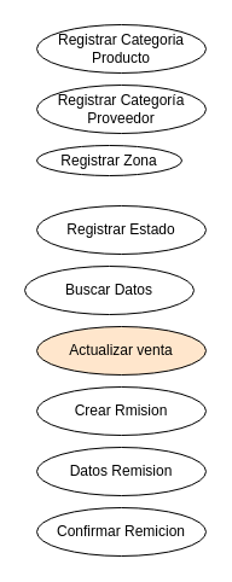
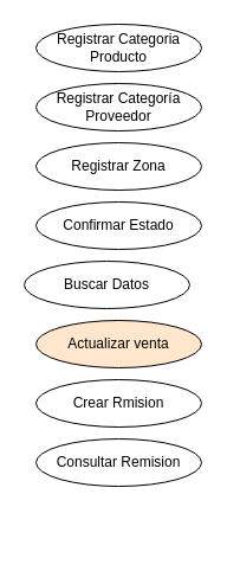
- <mxCell id="4" value="&lt;font style=&quot;vertical-align: inherit;&quot;&gt;&lt;font style=&quot;vertical-align: inherit;&quot;&gt;&lt;font style=&quot;vertical-align: inherit;&quot;&gt;&lt;font style=&quot;vertical-align: inherit;&quot;&gt;&lt;font style=&quot;vertical-align: inherit;&quot;&gt;&lt;font style=&quot;vertical-align: inherit;&quot;&gt;&lt;font style=&quot;vertical-align: inherit;&quot;&gt;&lt;font style=&quot;vertical-align: inherit;&quot;&gt;Registrar Zona&lt;/font&gt;&lt;/font&gt;&lt;/font&gt;&lt;/font&gt;&lt;/font&gt;&lt;/font&gt;&lt;/font&gt;&lt;/font&gt;" style="ellipse;whiteSpace=wrap;html=1;" vertex="1" parent="1"><mxGeometry x="30" y="120" width="120" height="25" as="geometry" /></mxCell>
+ <mxCell id="4" value="&lt;font style=&quot;vertical-align: inherit;&quot;&gt;&lt;font style=&quot;vertical-align: inherit;&quot;&gt;&lt;font style=&quot;vertical-align: inherit;&quot;&gt;&lt;font style=&quot;vertical-align: inherit;&quot;&gt;&lt;font style=&quot;vertical-align: inherit;&quot;&gt;&lt;font style=&quot;vertical-align: inherit;&quot;&gt;&lt;font style=&quot;vertical-align: inherit;&quot;&gt;&lt;font style=&quot;vertical-align: inherit;&quot;&gt;Registrar Zona&lt;/font&gt;&lt;/font&gt;&lt;/font&gt;&lt;/font&gt;&lt;/font&gt;&lt;/font&gt;&lt;/font&gt;&lt;/font&gt;" style="ellipse;whiteSpace=wrap;html=1;" vertex="1" parent="1"><mxGeometry x="30" y="120" width="140" height="40" as="geometry" /></mxCell>
- <mxCell id="5" value="&lt;font style=&quot;vertical-align: inherit;&quot;&gt;&lt;font style=&quot;vertical-align: inherit;&quot;&gt;&lt;font style=&quot;vertical-align: inherit;&quot;&gt;&lt;font style=&quot;vertical-align: inherit;&quot;&gt;&lt;font style=&quot;vertical-align: inherit;&quot;&gt;&lt;font style=&quot;vertical-align: inherit;&quot;&gt;&lt;font style=&quot;vertical-align: inherit;&quot;&gt;&lt;font style=&quot;vertical-align: inherit;&quot;&gt;&lt;font style=&quot;vertical-align: inherit;&quot;&gt;&lt;font style=&quot;vertical-align: inherit;&quot;&gt;Registrar Estado&lt;/font&gt;&lt;/font&gt;&lt;/font&gt;&lt;/font&gt;&lt;/font&gt;&lt;/font&gt;&lt;/font&gt;&lt;/font&gt;&lt;/font&gt;&lt;/font&gt;" style="ellipse;whiteSpace=wrap;html=1;" vertex="1" parent="1"><mxGeometry x="30" y="170" width="140" height="40" as="geometry" /></mxCell>
+ <mxCell id="5" value="&lt;font style=&quot;vertical-align: inherit;&quot;&gt;&lt;font style=&quot;vertical-align: inherit;&quot;&gt;&lt;font style=&quot;vertical-align: inherit;&quot;&gt;&lt;font style=&quot;vertical-align: inherit;&quot;&gt;&lt;font style=&quot;vertical-align: inherit;&quot;&gt;&lt;font style=&quot;vertical-align: inherit;&quot;&gt;&lt;font style=&quot;vertical-align: inherit;&quot;&gt;&lt;font style=&quot;vertical-align: inherit;&quot;&gt;&lt;font style=&quot;vertical-align: inherit;&quot;&gt;&lt;font style=&quot;vertical-align: inherit;&quot;&gt;Confirmar Estado&lt;/font&gt;&lt;/font&gt;&lt;/font&gt;&lt;/font&gt;&lt;/font&gt;&lt;/font&gt;&lt;/font&gt;&lt;/font&gt;&lt;/font&gt;&lt;/font&gt;" style="ellipse;whiteSpace=wrap;html=1;" vertex="1" parent="1"><mxGeometry x="30" y="170" width="140" height="40" as="geometry" /></mxCell>
- <mxCell id="9" value="&lt;font style=&quot;vertical-align: inherit;&quot;&gt;&lt;font style=&quot;vertical-align: inherit;&quot;&gt;Datos Remision&lt;/font&gt;&lt;/font&gt;" style="ellipse;whiteSpace=wrap;html=1;" vertex="1" parent="1"><mxGeometry x="30" y="370" width="140" height="40" as="geometry" /></mxCell>
+ <mxCell id="9" value="&lt;font style=&quot;vertical-align: inherit;&quot;&gt;&lt;font style=&quot;vertical-align: inherit;&quot;&gt;Consultar Remision&lt;/font&gt;&lt;/font&gt;" style="ellipse;whiteSpace=wrap;html=1;" vertex="1" parent="1"><mxGeometry x="30" y="370" width="140" height="40" as="geometry" /></mxCell>
- <mxCell id="10" value="&lt;font style=&quot;vertical-align: inherit;&quot;&gt;&lt;font style=&quot;vertical-align: inherit;&quot;&gt;Confirmar Remicion&lt;/font&gt;&lt;/font&gt;" style="ellipse;whiteSpace=wrap;html=1;" vertex="1" parent="1"><mxGeometry x="30" y="420" width="140" height="40" as="geometry" /></mxCell>
